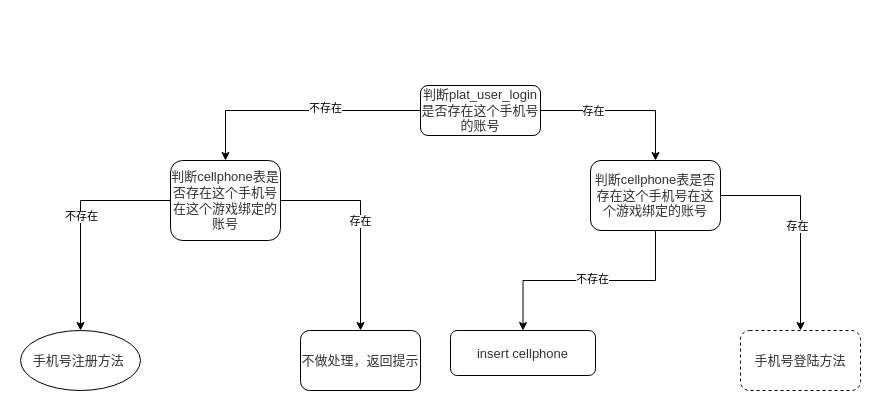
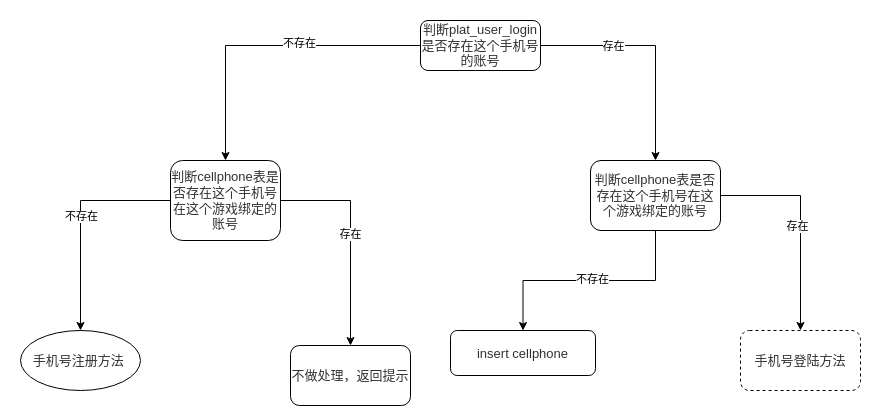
- <mxCell id="6" value="&lt;span style=&quot;color: rgb(50 , 50 , 50) ; font-size: 13px ; background-color: rgba(255 , 255 , 255 , 0.01)&quot;&gt;判断plat_user_login是否存在这个手机号的账号&lt;/span&gt;" style="rounded=1;whiteSpace=wrap;html=1;fontSize=12;glass=0;strokeWidth=1;shadow=0;" parent="1" vertex="1"><mxGeometry x="420" y="85" width="120" height="50" as="geometry" /></mxCell>
+ <mxCell id="6" value="&lt;span style=&quot;color: rgb(50 , 50 , 50) ; font-size: 13px ; background-color: rgba(255 , 255 , 255 , 0.01)&quot;&gt;判断plat_user_login是否存在这个手机号的账号&lt;/span&gt;" style="rounded=1;whiteSpace=wrap;html=1;fontSize=12;glass=0;strokeWidth=1;shadow=0;" parent="1" vertex="1"><mxGeometry x="420" y="20" width="120" height="50" as="geometry" /></mxCell>
- <mxCell id="18" value="&lt;span style=&quot;color: rgb(50 , 50 , 50) ; font-size: 13px ; background-color: rgba(255 , 255 , 255 , 0.01)&quot;&gt;不做处理，返回提示&lt;/span&gt;" style="rounded=1;whiteSpace=wrap;html=1;" vertex="1" parent="1"><mxGeometry x="300" y="330" width="120" height="60" as="geometry" /></mxCell>
+ <mxCell id="18" value="&lt;span style=&quot;color: rgb(50 , 50 , 50) ; font-size: 13px ; background-color: rgba(255 , 255 , 255 , 0.01)&quot;&gt;不做处理，返回提示&lt;/span&gt;" style="rounded=1;whiteSpace=wrap;html=1;" vertex="1" parent="1"><mxGeometry x="290" y="345" width="120" height="60" as="geometry" /></mxCell>
